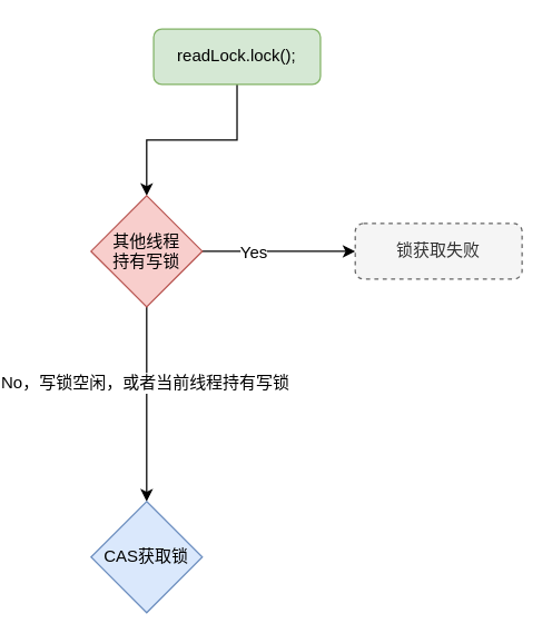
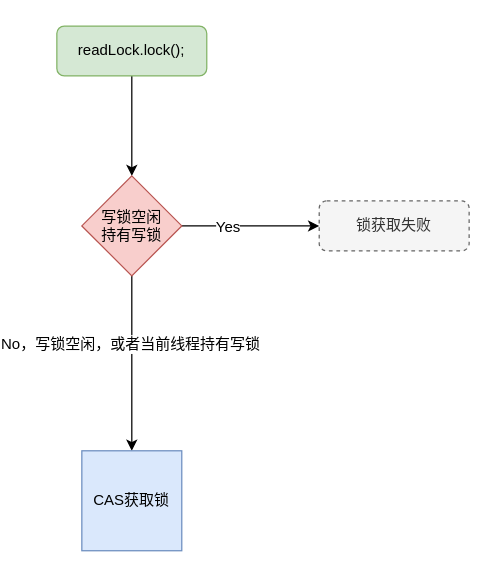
- <mxCell id="3" value="readLock.lock();" style="rounded=1;whiteSpace=wrap;fillColor=#d5e8d4;strokeColor=#82b366;" parent="1" vertex="1"><mxGeometry x="85" y="20" width="120" height="40" as="geometry" /></mxCell>
+ <mxCell id="3" value="readLock.lock();" style="rounded=1;whiteSpace=wrap;fillColor=#d5e8d4;strokeColor=#82b366;" parent="1" vertex="1"><mxGeometry x="20" y="20" width="120" height="40" as="geometry" /></mxCell>
- <mxCell id="8" value="其他线程&lt;br&gt;持有写锁" style="rhombus;whiteSpace=wrap;html=1;fillColor=#f8cecc;strokeColor=#b85450;" vertex="1" parent="1"><mxGeometry x="40" y="140" width="80" height="80" as="geometry" /></mxCell>
+ <mxCell id="8" value="写锁空闲&lt;br&gt;持有写锁" style="rhombus;whiteSpace=wrap;html=1;fillColor=#f8cecc;strokeColor=#b85450;" vertex="1" parent="1"><mxGeometry x="40" y="140" width="80" height="80" as="geometry" /></mxCell>
- <mxCell id="9" value="CAS获取锁" style="rhombus;whiteSpace=wrap;html=1;fillColor=#dae8fc;strokeColor=#6c8ebf;" vertex="1" parent="1"><mxGeometry x="40" y="360" width="80" height="80" as="geometry" /></mxCell>
+ <mxCell id="9" value="CAS获取锁" style="whiteSpace=wrap;html=1;fillColor=#dae8fc;strokeColor=#6c8ebf;rounded=0;" vertex="1" parent="1"><mxGeometry x="40" y="360" width="80" height="80" as="geometry" /></mxCell>
